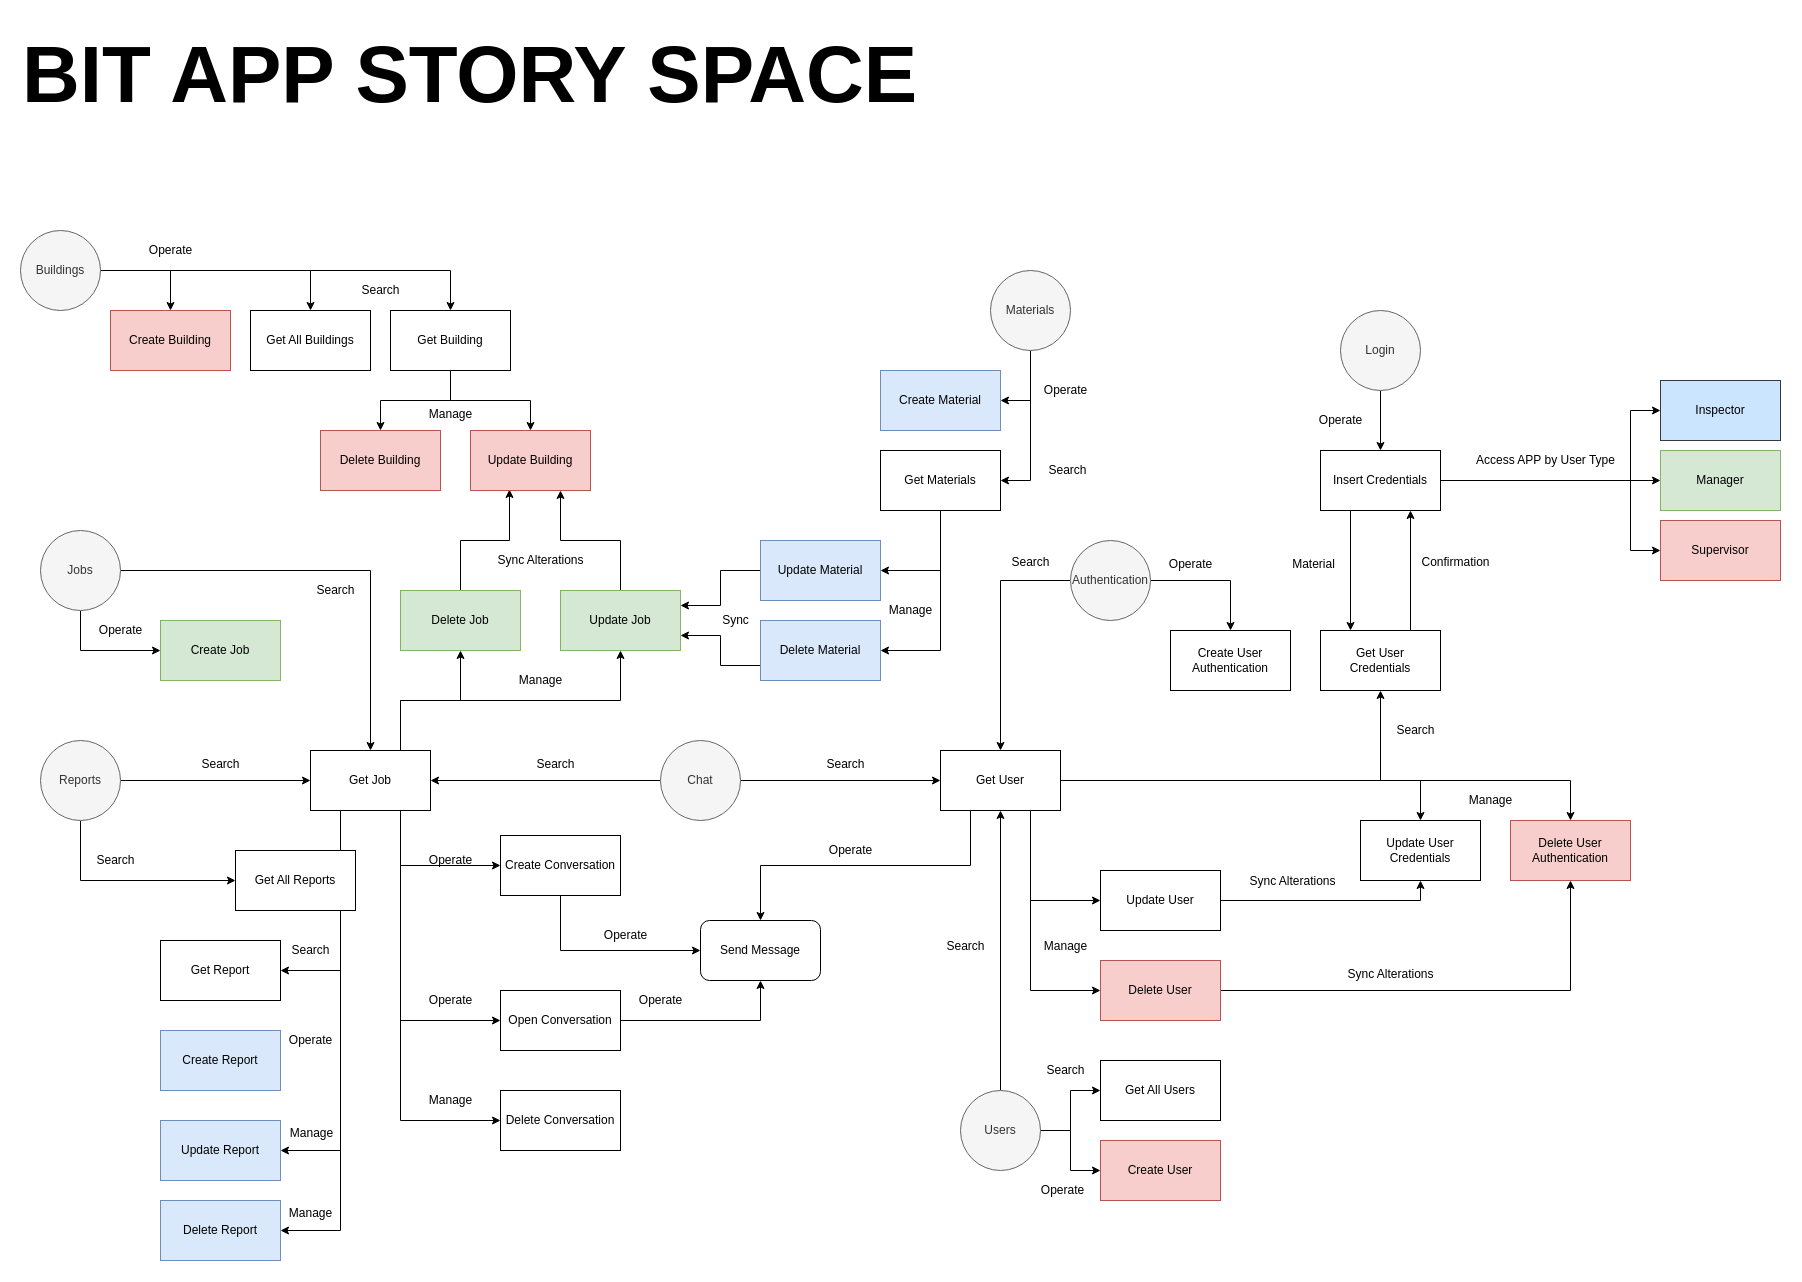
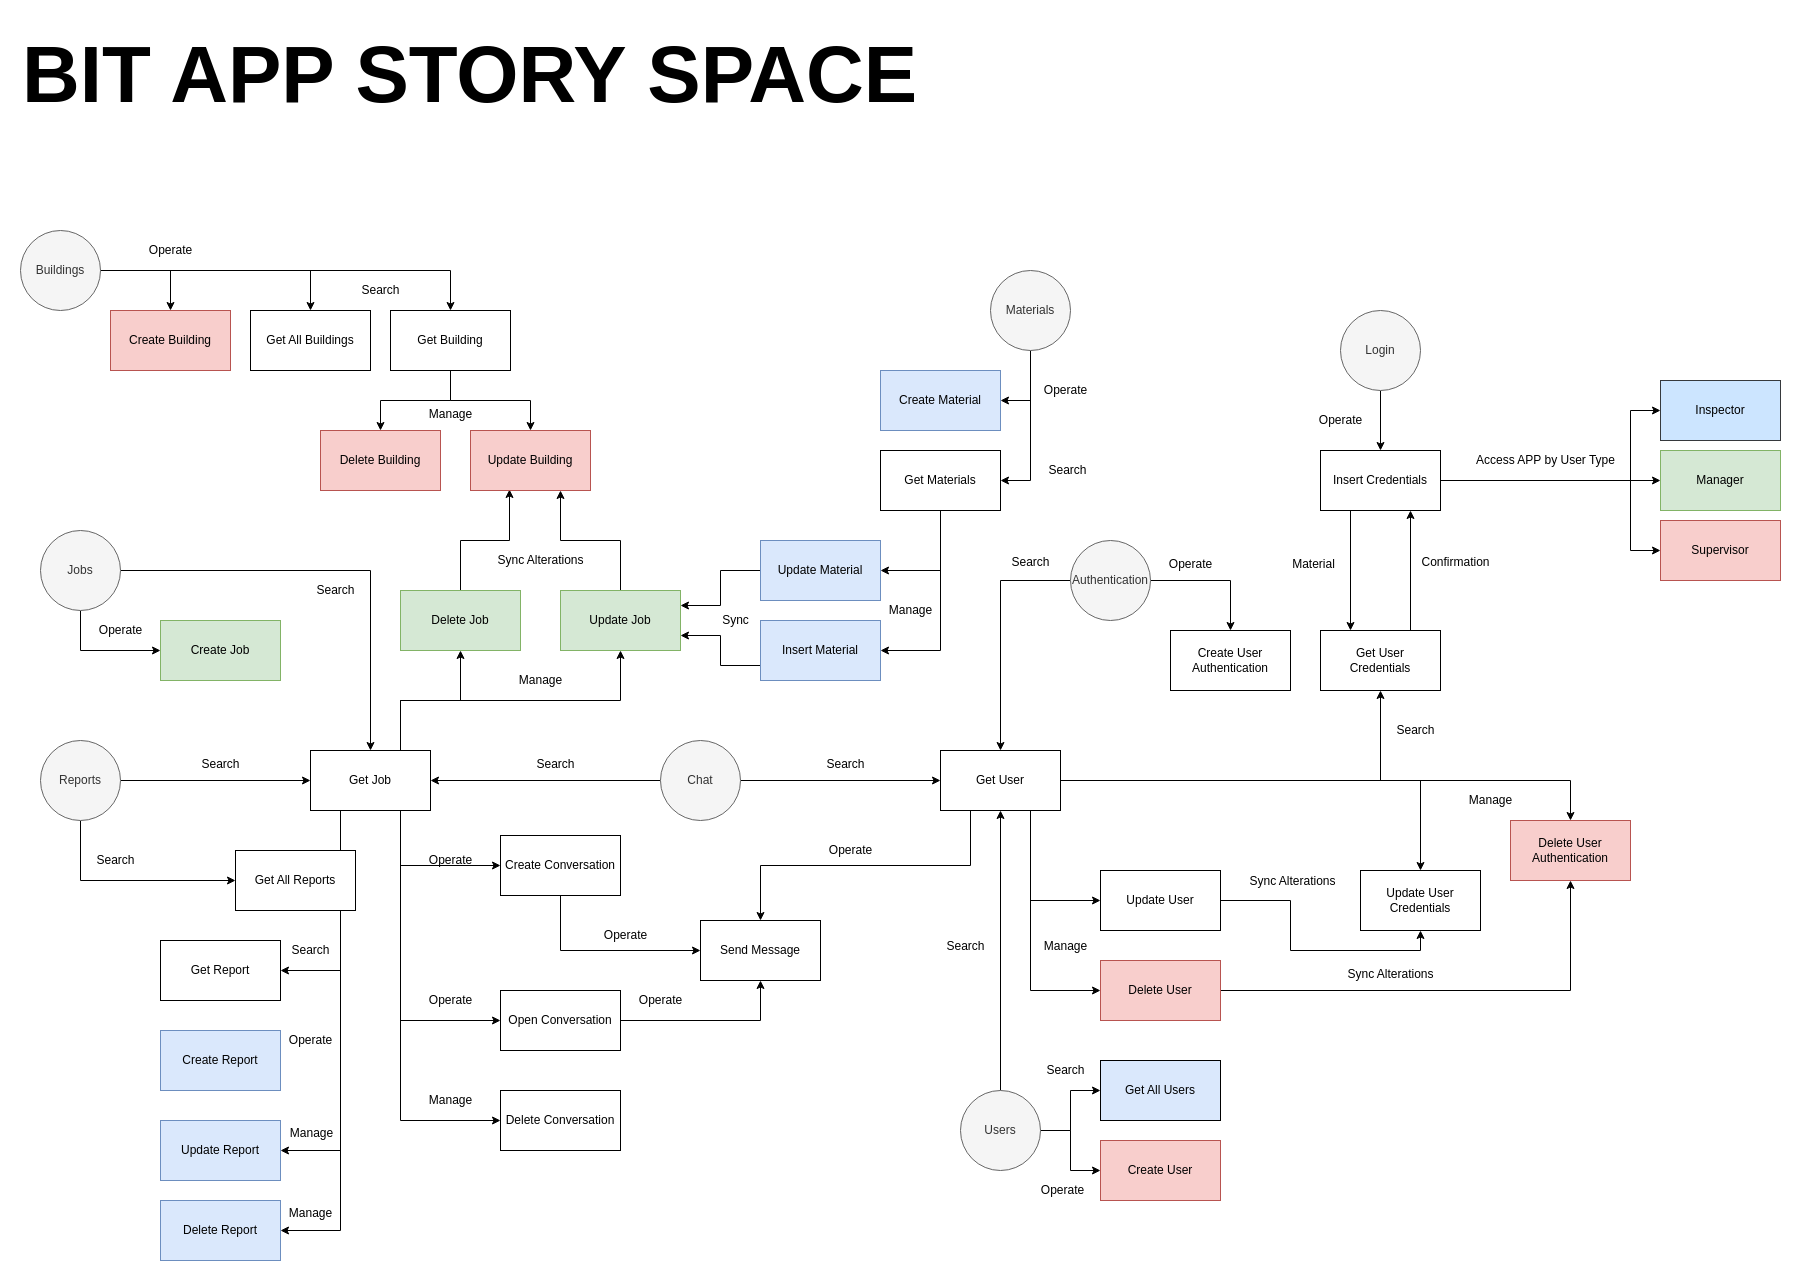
- <mxCell id="40" value="Delete Material" style="rounded=0;whiteSpace=wrap;html=1;fillColor=#dae8fc;strokeColor=#6c8ebf;" parent="1" vertex="1"><mxGeometry x="760" y="620" width="120" height="60" as="geometry" /></mxCell>
+ <mxCell id="40" value="Insert Material" style="rounded=0;whiteSpace=wrap;html=1;fillColor=#dae8fc;strokeColor=#6c8ebf;" parent="1" vertex="1"><mxGeometry x="760" y="620" width="120" height="60" as="geometry" /></mxCell>
- <mxCell id="79" value="Update User Credentials" style="rounded=0;whiteSpace=wrap;html=1;" parent="1" vertex="1"><mxGeometry x="1360" y="820" width="120" height="60" as="geometry" /></mxCell>
+ <mxCell id="79" value="Update User Credentials" style="rounded=0;whiteSpace=wrap;html=1;" parent="1" vertex="1"><mxGeometry x="1360" y="870" width="120" height="60" as="geometry" /></mxCell>
- <mxCell id="46" value="Send Message" style="whiteSpace=wrap;html=1;rounded=1;" parent="1" vertex="1"><mxGeometry x="700" y="920" width="120" height="60" as="geometry" /></mxCell>
+ <mxCell id="46" value="Send Message" style="rounded=0;whiteSpace=wrap;html=1;" parent="1" vertex="1"><mxGeometry x="700" y="920" width="120" height="60" as="geometry" /></mxCell>
- <mxCell id="74" value="Get All Users" style="rounded=0;whiteSpace=wrap;html=1;" parent="1" vertex="1"><mxGeometry x="1100" y="1060" width="120" height="60" as="geometry" /></mxCell>
+ <mxCell id="74" value="Get All Users" style="rounded=0;whiteSpace=wrap;html=1;fillColor=#dae8fc;" parent="1" vertex="1"><mxGeometry x="1100" y="1060" width="120" height="60" as="geometry" /></mxCell>
